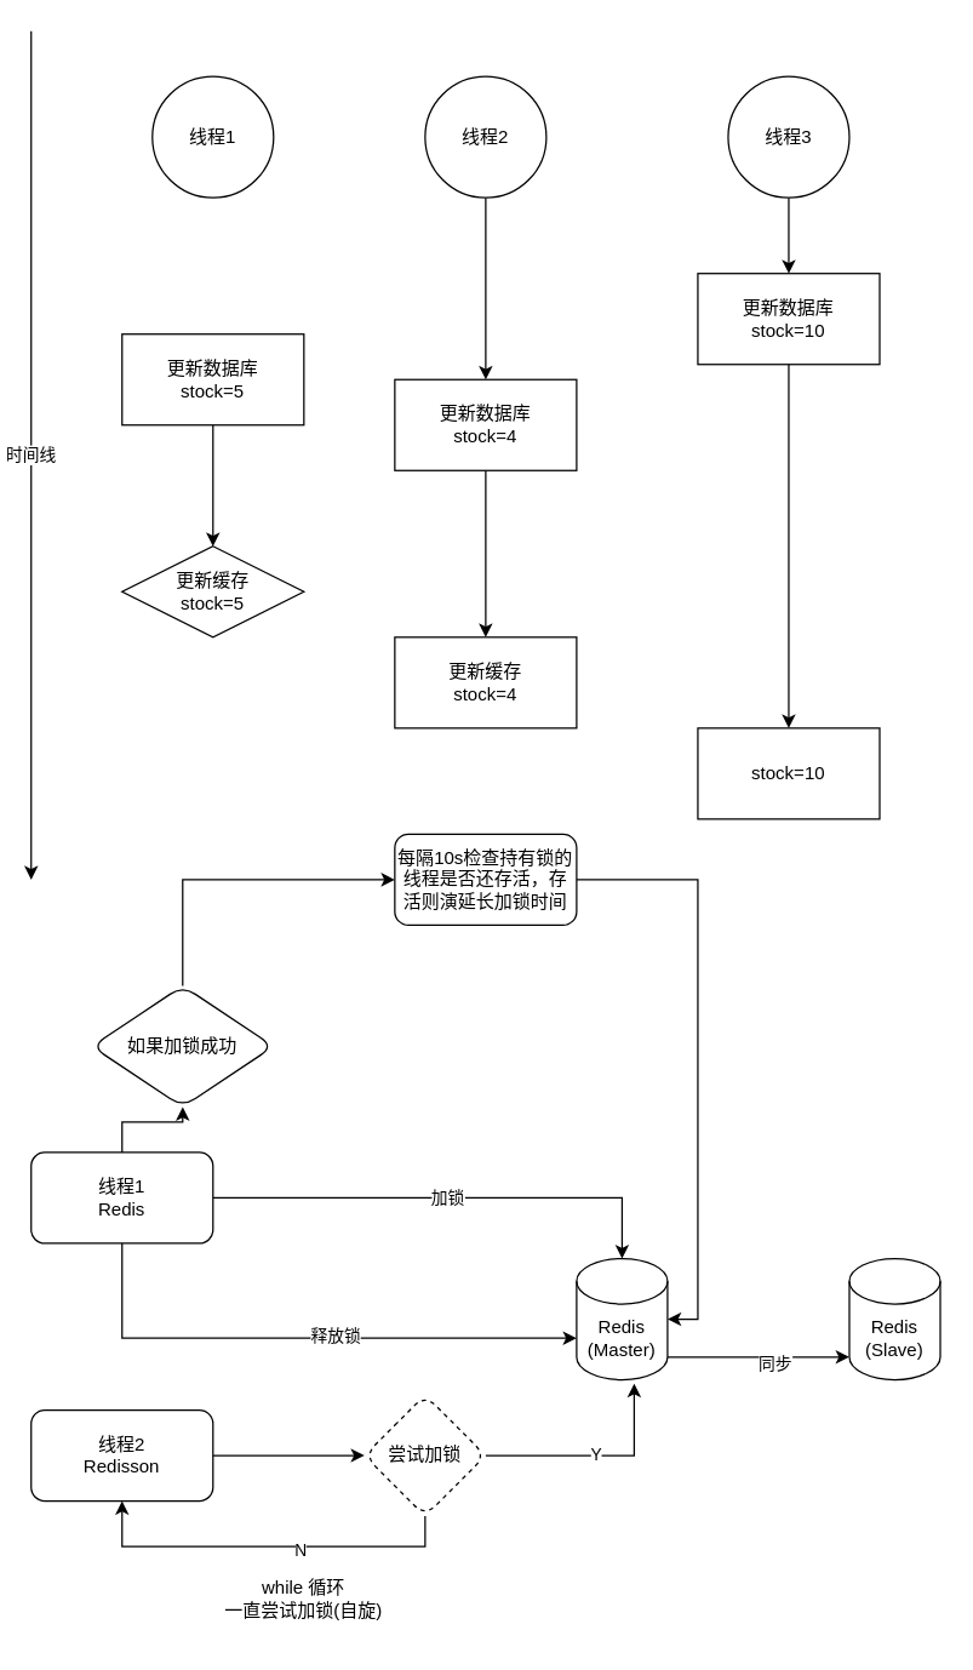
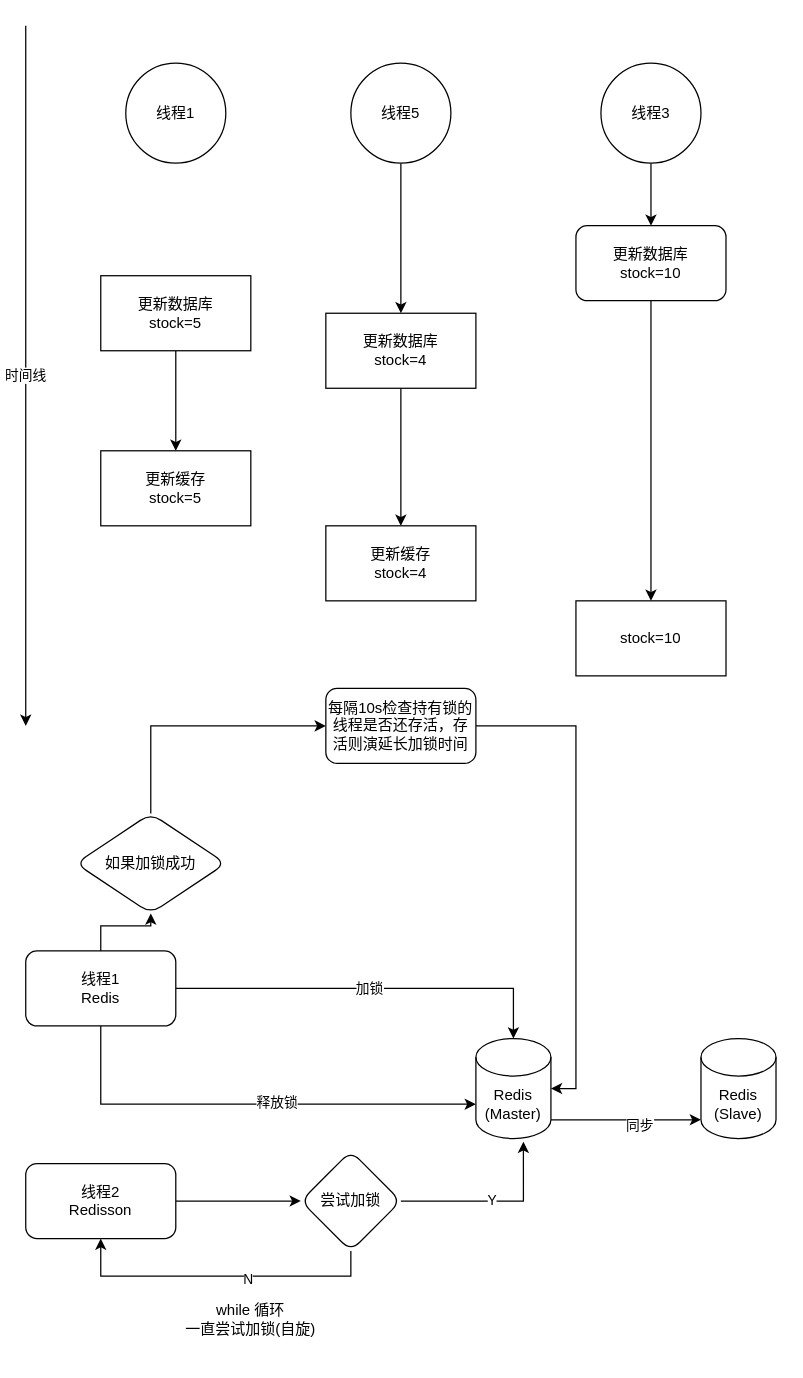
- <mxCell id="4" value="线程2" style="ellipse;whiteSpace=wrap;html=1;aspect=fixed;" vertex="1" parent="1"><mxGeometry x="280" y="50" width="80" height="80" as="geometry" /></mxCell>
+ <mxCell id="4" value="线程5" style="ellipse;whiteSpace=wrap;html=1;aspect=fixed;" vertex="1" parent="1"><mxGeometry x="280" y="50" width="80" height="80" as="geometry" /></mxCell>
- <mxCell id="15" value="更新数据库&lt;br&gt;stock=10" style="whiteSpace=wrap;html=1;" vertex="1" parent="1"><mxGeometry x="460" y="180" width="120" height="60" as="geometry" /></mxCell>
+ <mxCell id="15" value="更新数据库&lt;br&gt;stock=10" style="whiteSpace=wrap;html=1;rounded=1;" vertex="1" parent="1"><mxGeometry x="460" y="180" width="120" height="60" as="geometry" /></mxCell>
- <mxCell id="10" value="更新缓存&lt;br&gt;stock=5" style="rhombus;whiteSpace=wrap;html=1;" vertex="1" parent="1"><mxGeometry x="80" y="360" width="120" height="60" as="geometry" /></mxCell>
+ <mxCell id="10" value="更新缓存&lt;br&gt;stock=5" style="whiteSpace=wrap;html=1;" vertex="1" parent="1"><mxGeometry x="80" y="360" width="120" height="60" as="geometry" /></mxCell>
- <mxCell id="30" value="尝试加锁" style="rhombus;whiteSpace=wrap;html=1;rounded=1;dashed=1;" vertex="1" parent="1"><mxGeometry x="240" y="920" width="80" height="80" as="geometry" /></mxCell>
+ <mxCell id="30" value="尝试加锁" style="rhombus;whiteSpace=wrap;html=1;rounded=1;" vertex="1" parent="1"><mxGeometry x="240" y="920" width="80" height="80" as="geometry" /></mxCell>
